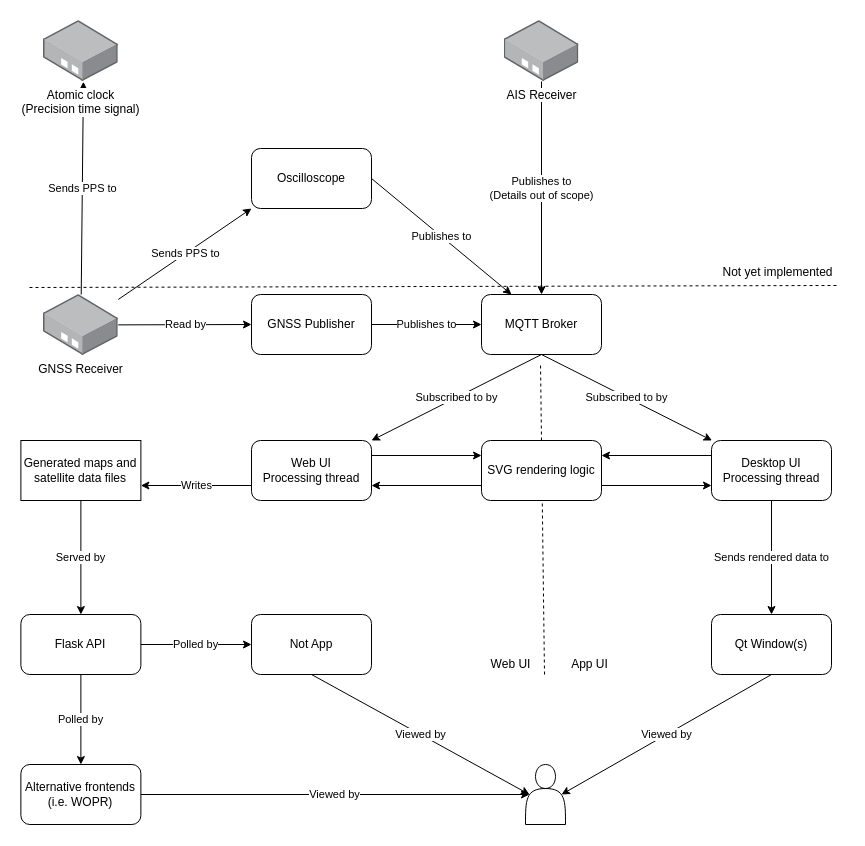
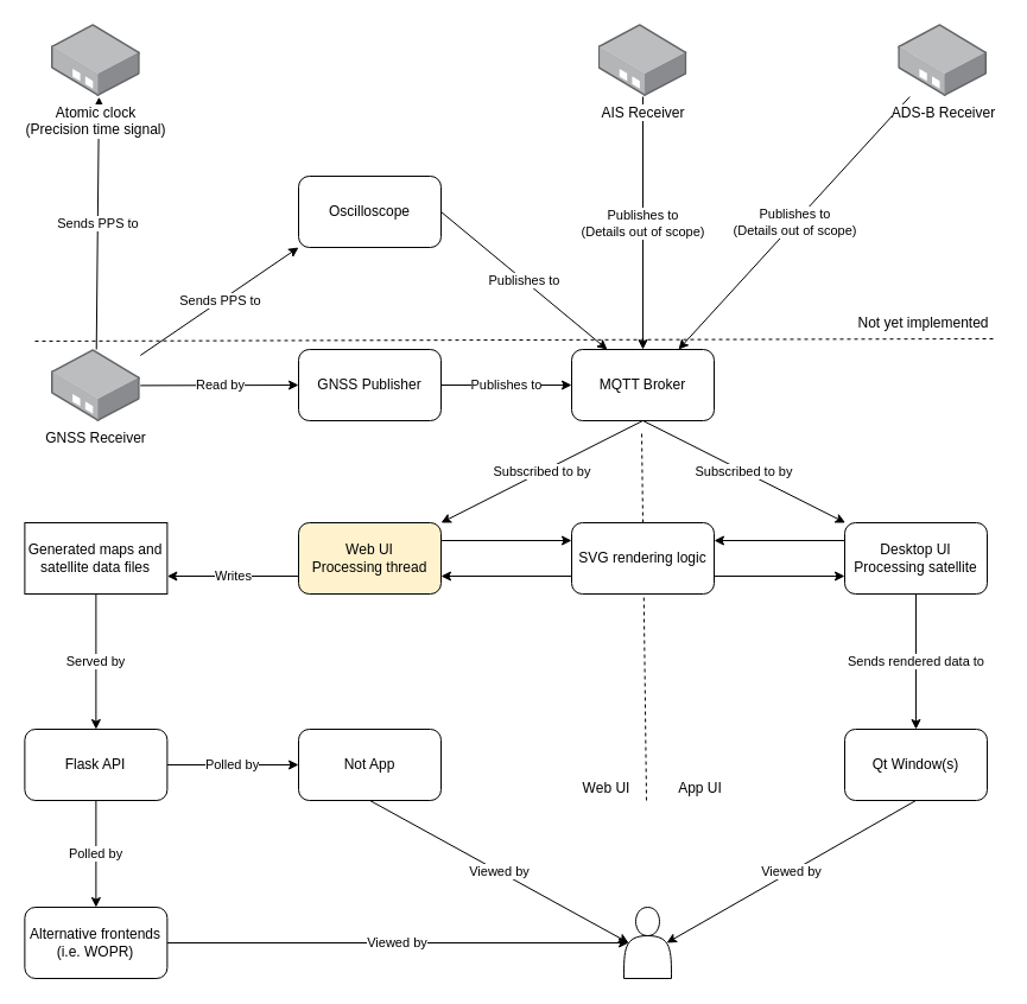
+ <mxCell id="25" value="ADS-B&amp;nbsp;Receiver" style="points=[];aspect=fixed;html=1;align=center;shadow=0;dashed=0;image;image=img/lib/allied_telesis/media_converters/Media_Converter_Standalone.svg;" parent="1" vertex="1"><mxGeometry x="756.22" y="20" width="74.78" height="61" as="geometry" /></mxCell>
+ <mxCell id="24" value="Publishes to&lt;br&gt;(Details out of scope)" style="edgeStyle=none;html=1;entryX=0.75;entryY=0;entryDx=0;entryDy=0;" parent="1" source="25" target="12" edge="1"><mxGeometry relative="1" as="geometry" /></mxCell>
- <mxCell id="9" value="Web UI&lt;br&gt;Processing thread" style="rounded=1;whiteSpace=wrap;html=1;" parent="1" vertex="1"><mxGeometry x="251" y="440" width="120" height="60" as="geometry" /></mxCell>
+ <mxCell id="9" value="Web UI&lt;br&gt;Processing thread" style="rounded=1;whiteSpace=wrap;html=1;fillColor=#fff2cc;" parent="1" vertex="1"><mxGeometry x="251" y="440" width="120" height="60" as="geometry" /></mxCell>
- <mxCell id="21" value="Desktop UI&lt;br&gt;Processing thread" style="rounded=1;whiteSpace=wrap;html=1;" parent="1" vertex="1"><mxGeometry x="710.999" y="440" width="120" height="60" as="geometry" /></mxCell>
+ <mxCell id="21" value="Desktop UI&lt;br&gt;Processing satellite" style="rounded=1;whiteSpace=wrap;html=1;" parent="1" vertex="1"><mxGeometry x="710.999" y="440" width="120" height="60" as="geometry" /></mxCell>
